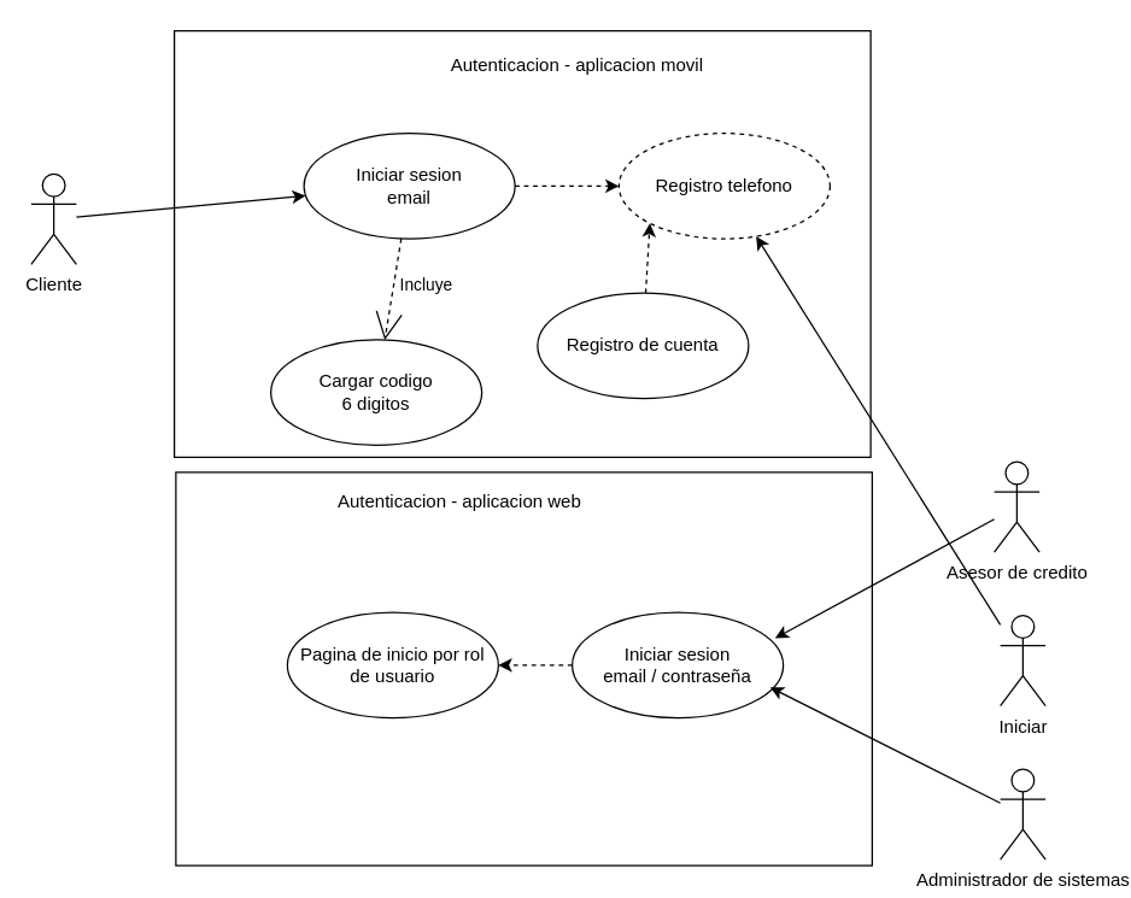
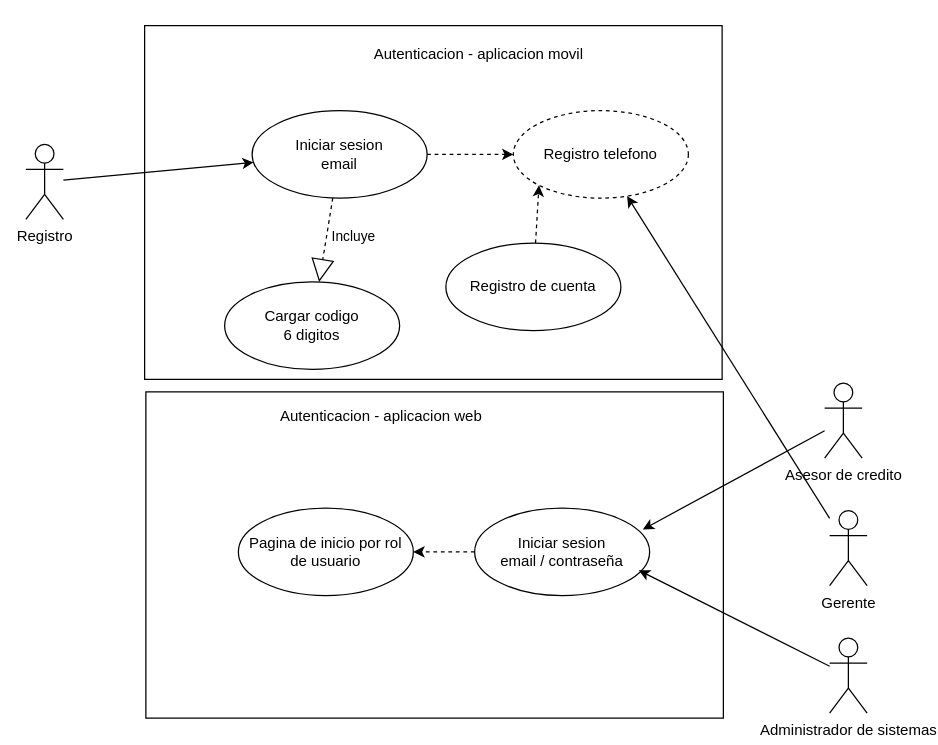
- <mxCell id="16" value="Cliente" style="shape=umlActor;verticalLabelPosition=bottom;verticalAlign=top;html=1;" parent="1" vertex="1"><mxGeometry x="20" y="115" width="30" height="60" as="geometry" /></mxCell>
+ <mxCell id="16" value="Registro" style="shape=umlActor;verticalLabelPosition=bottom;verticalAlign=top;html=1;" parent="1" vertex="1"><mxGeometry x="20" y="115" width="30" height="60" as="geometry" /></mxCell>
- <mxCell id="23" value="Incluye" style="endArrow=open;endSize=16;endFill=0;html=1;dashed=1;" edge="1" parent="1" source="6" target="22"><mxGeometry x="-0.177" y="21" width="160" relative="1" as="geometry"><mxPoint x="181.98" y="175" as="sourcePoint" /><mxPoint x="293" y="150.01" as="targetPoint" /><mxPoint as="offset" /></mxGeometry></mxCell>
+ <mxCell id="23" value="Incluye" style="endArrow=block;endSize=16;endFill=0;html=1;dashed=1;" edge="1" parent="1" source="6" target="22"><mxGeometry x="-0.177" y="21" width="160" relative="1" as="geometry"><mxPoint x="181.98" y="175" as="sourcePoint" /><mxPoint x="293" y="150.01" as="targetPoint" /><mxPoint as="offset" /></mxGeometry></mxCell>
- <mxCell id="12" value="Iniciar" style="shape=umlActor;verticalLabelPosition=bottom;verticalAlign=top;html=1;" parent="1" vertex="1"><mxGeometry x="663" y="408" width="30" height="60" as="geometry" /></mxCell>
+ <mxCell id="12" value="Gerente" style="shape=umlActor;verticalLabelPosition=bottom;verticalAlign=top;html=1;" parent="1" vertex="1"><mxGeometry x="663" y="408" width="30" height="60" as="geometry" /></mxCell>
